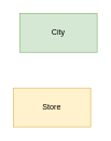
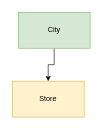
+ <mxCell id="3" style="edgeStyle=orthogonalEdgeStyle;rounded=0;orthogonalLoop=1;jettySize=auto;html=1;entryX=0.5;entryY=0;entryDx=0;entryDy=0;" edge="1" parent="1" source="4" target="2"><mxGeometry relative="1" as="geometry" /></mxCell>
